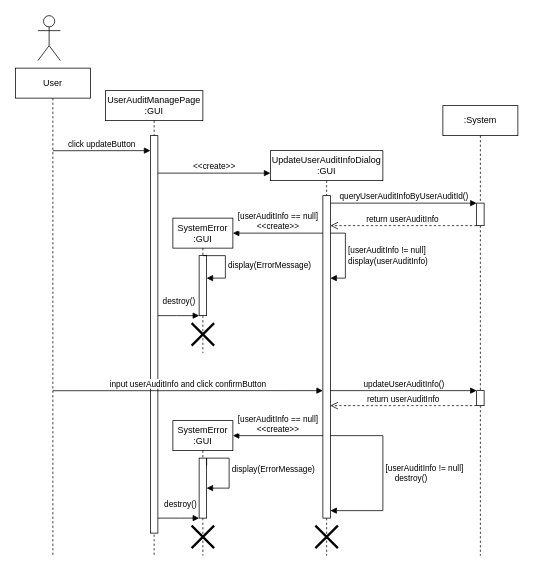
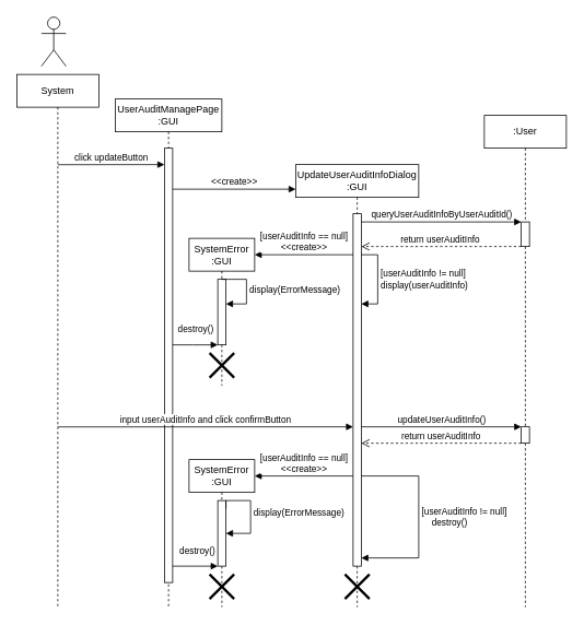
- <mxCell id="3" value="User" style="shape=umlLifeline;perimeter=lifelinePerimeter;whiteSpace=wrap;html=1;container=1;dropTarget=0;collapsible=0;recursiveResize=0;outlineConnect=0;portConstraint=eastwest;newEdgeStyle={&quot;edgeStyle&quot;:&quot;elbowEdgeStyle&quot;,&quot;elbow&quot;:&quot;vertical&quot;,&quot;curved&quot;:0,&quot;rounded&quot;:0};" vertex="1" parent="1"><mxGeometry x="20" y="90" width="100" height="650" as="geometry" /></mxCell>
+ <mxCell id="3" value="System" style="shape=umlLifeline;perimeter=lifelinePerimeter;whiteSpace=wrap;html=1;container=1;dropTarget=0;collapsible=0;recursiveResize=0;outlineConnect=0;portConstraint=eastwest;newEdgeStyle={&quot;edgeStyle&quot;:&quot;elbowEdgeStyle&quot;,&quot;elbow&quot;:&quot;vertical&quot;,&quot;curved&quot;:0,&quot;rounded&quot;:0};" vertex="1" parent="1"><mxGeometry x="20" y="90" width="100" height="650" as="geometry" /></mxCell>
- <mxCell id="14" value=":System" style="shape=umlLifeline;perimeter=lifelinePerimeter;whiteSpace=wrap;html=1;container=1;dropTarget=0;collapsible=0;recursiveResize=0;outlineConnect=0;portConstraint=eastwest;newEdgeStyle={&quot;edgeStyle&quot;:&quot;elbowEdgeStyle&quot;,&quot;elbow&quot;:&quot;vertical&quot;,&quot;curved&quot;:0,&quot;rounded&quot;:0};" vertex="1" parent="1"><mxGeometry x="590" y="140" width="100" height="600" as="geometry" /></mxCell>
+ <mxCell id="14" value=":User" style="shape=umlLifeline;perimeter=lifelinePerimeter;whiteSpace=wrap;html=1;container=1;dropTarget=0;collapsible=0;recursiveResize=0;outlineConnect=0;portConstraint=eastwest;newEdgeStyle={&quot;edgeStyle&quot;:&quot;elbowEdgeStyle&quot;,&quot;elbow&quot;:&quot;vertical&quot;,&quot;curved&quot;:0,&quot;rounded&quot;:0};" vertex="1" parent="1"><mxGeometry x="590" y="140" width="100" height="600" as="geometry" /></mxCell>
